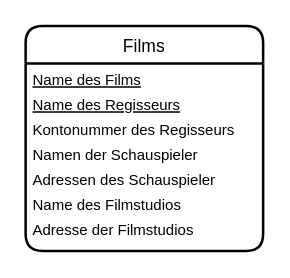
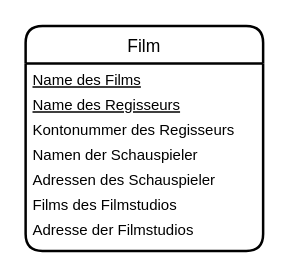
- <mxCell id="2" value="Films" style="swimlane;childLayout=stackLayout;horizontal=1;startSize=30;horizontalStack=0;rounded=1;fontSize=14;fontStyle=0;strokeWidth=2;resizeParent=0;resizeLast=1;shadow=0;dashed=0;align=center;" parent="1" vertex="1"><mxGeometry x="20" y="20" width="190" height="180" as="geometry"><mxRectangle x="110" y="50" width="70" height="30" as="alternateBounds" /></mxGeometry></mxCell>
+ <mxCell id="2" value="Film" style="swimlane;childLayout=stackLayout;horizontal=1;startSize=30;horizontalStack=0;rounded=1;fontSize=14;fontStyle=0;strokeWidth=2;resizeParent=0;resizeLast=1;shadow=0;dashed=0;align=center;" parent="1" vertex="1"><mxGeometry x="20" y="20" width="190" height="180" as="geometry"><mxRectangle x="110" y="50" width="70" height="30" as="alternateBounds" /></mxGeometry></mxCell>
- <mxCell id="8" value="Name des Filmstudios" style="text;strokeColor=none;fillColor=none;spacingLeft=4;spacingRight=4;overflow=hidden;rotatable=0;points=[[0,0.5],[1,0.5]];portConstraint=eastwest;fontSize=12;" parent="2" vertex="1"><mxGeometry y="130" width="190" height="20" as="geometry" /></mxCell>
+ <mxCell id="8" value="Films des Filmstudios" style="text;strokeColor=none;fillColor=none;spacingLeft=4;spacingRight=4;overflow=hidden;rotatable=0;points=[[0,0.5],[1,0.5]];portConstraint=eastwest;fontSize=12;" parent="2" vertex="1"><mxGeometry y="130" width="190" height="20" as="geometry" /></mxCell>
